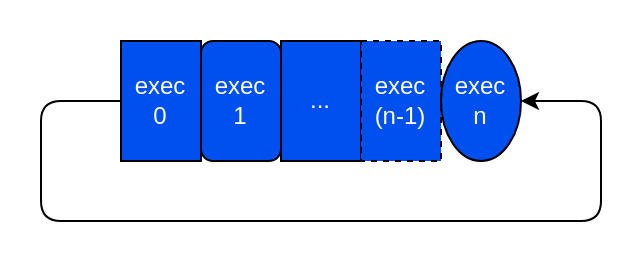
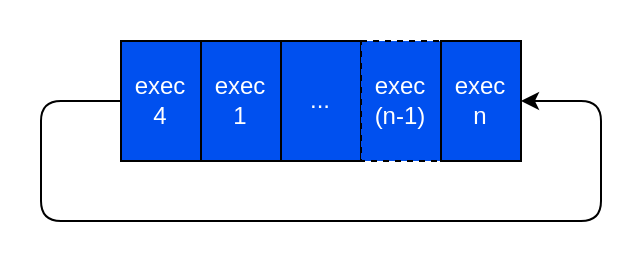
- <mxCell id="2" value="exec&lt;br&gt;0" style="rounded=0;whiteSpace=wrap;html=1;fillColor=#0050ef;fontColor=#ffffff;strokeColor=#000000;" vertex="1" parent="1"><mxGeometry x="60" y="20" width="40" height="60" as="geometry" /></mxCell>
+ <mxCell id="2" value="exec&lt;br&gt;4" style="rounded=0;whiteSpace=wrap;html=1;fillColor=#0050ef;fontColor=#ffffff;strokeColor=#000000;" vertex="1" parent="1"><mxGeometry x="60" y="20" width="40" height="60" as="geometry" /></mxCell>
- <mxCell id="3" value="exec&lt;br&gt;1" style="whiteSpace=wrap;html=1;fillColor=#0050ef;fontColor=#ffffff;strokeColor=#000000;rounded=1;" vertex="1" parent="1"><mxGeometry x="100" y="20" width="40" height="60" as="geometry" /></mxCell>
+ <mxCell id="3" value="exec&lt;br&gt;1" style="rounded=0;whiteSpace=wrap;html=1;fillColor=#0050ef;fontColor=#ffffff;strokeColor=#000000;" vertex="1" parent="1"><mxGeometry x="100" y="20" width="40" height="60" as="geometry" /></mxCell>
- <mxCell id="6" value="exec&lt;br&gt;n" style="ellipse;whiteSpace=wrap;html=1;fillColor=#0050ef;fontColor=#ffffff;strokeColor=#000000;labelBorderColor=none;" vertex="1" parent="1"><mxGeometry x="220" y="20" width="40" height="60" as="geometry" /></mxCell>
+ <mxCell id="6" value="exec&lt;br&gt;n" style="rounded=0;whiteSpace=wrap;html=1;fillColor=#0050ef;fontColor=#ffffff;strokeColor=#000000;labelBorderColor=none;" vertex="1" parent="1"><mxGeometry x="220" y="20" width="40" height="60" as="geometry" /></mxCell>
